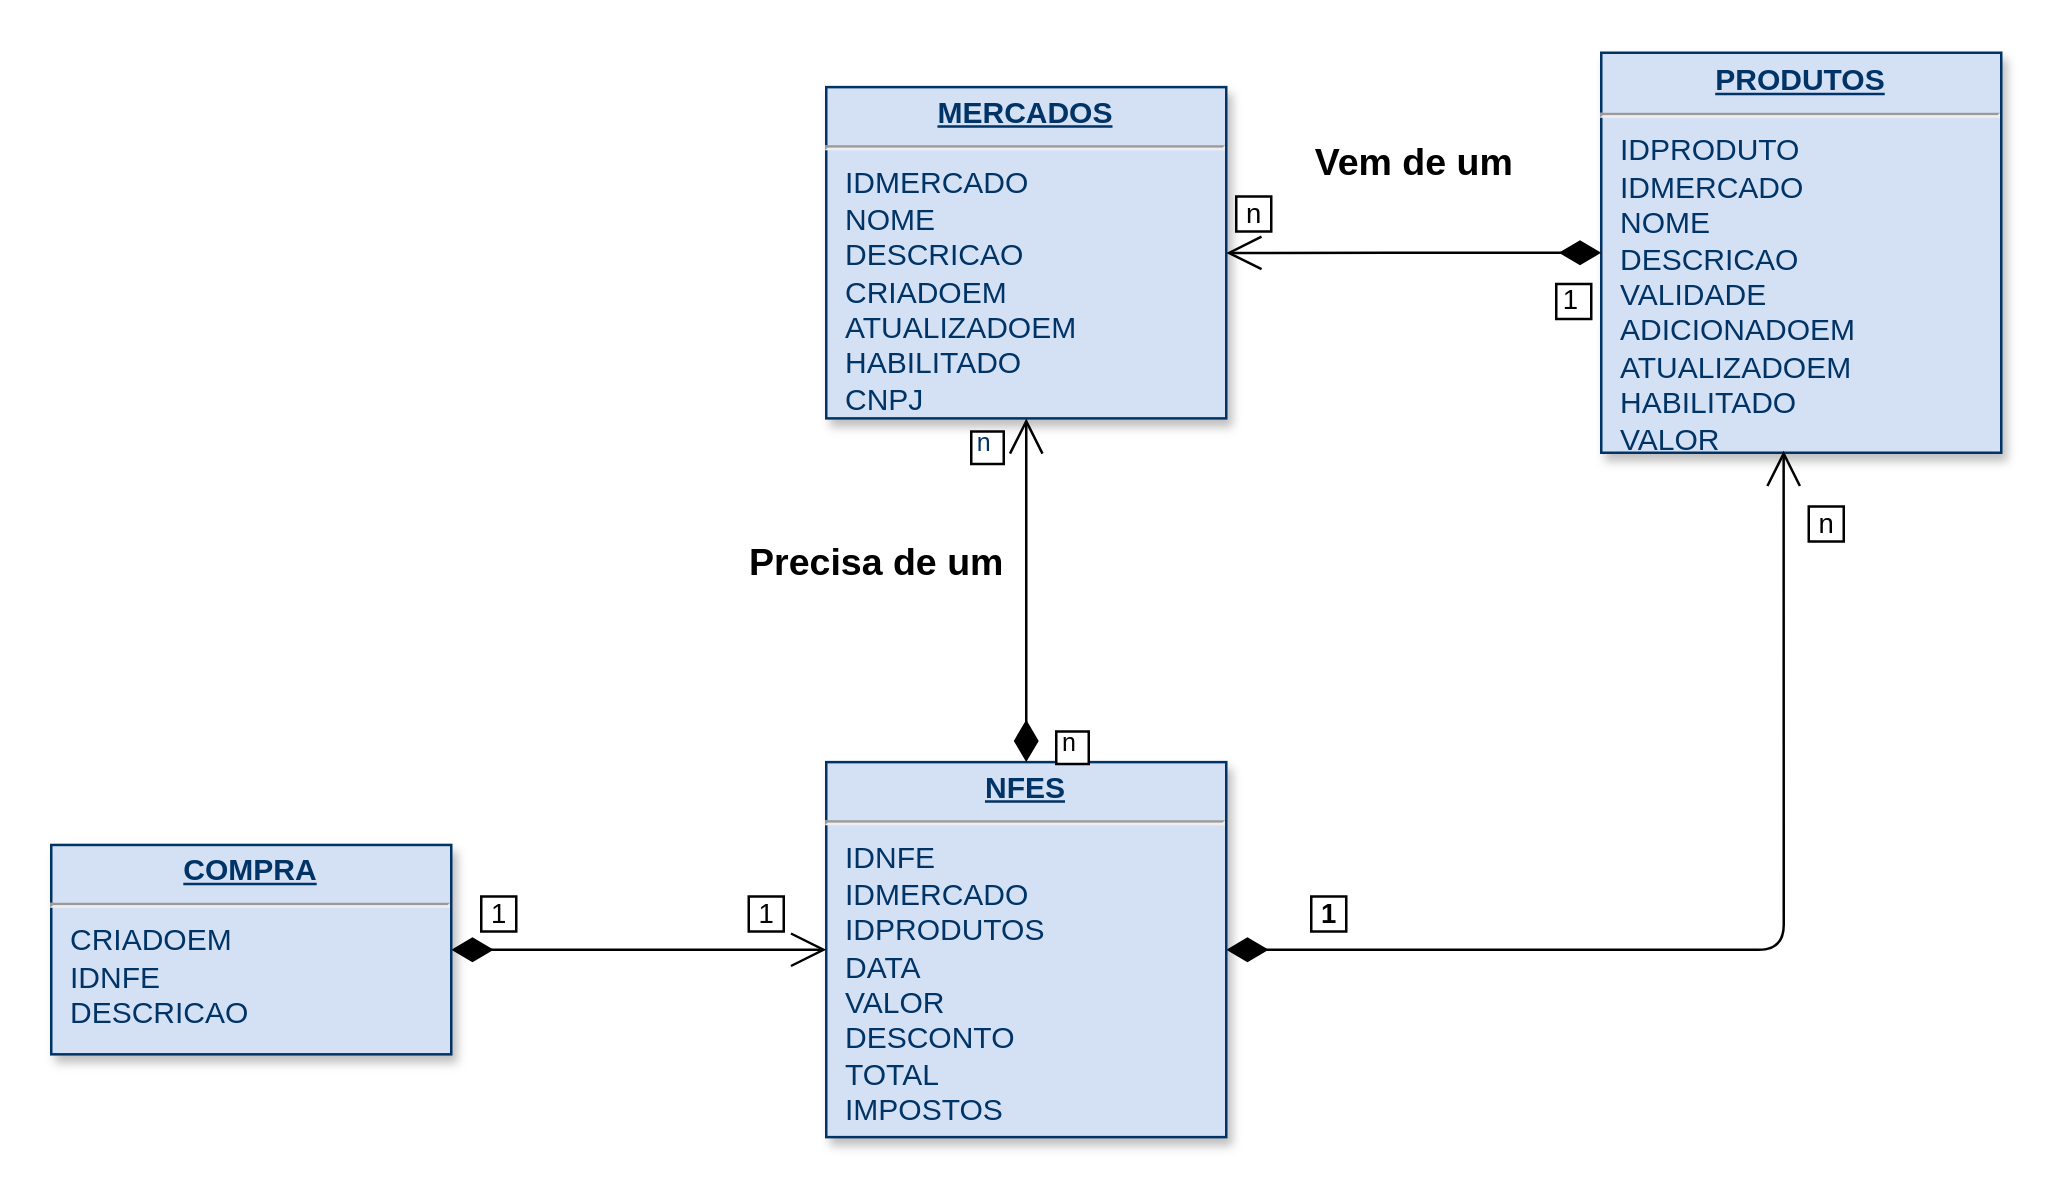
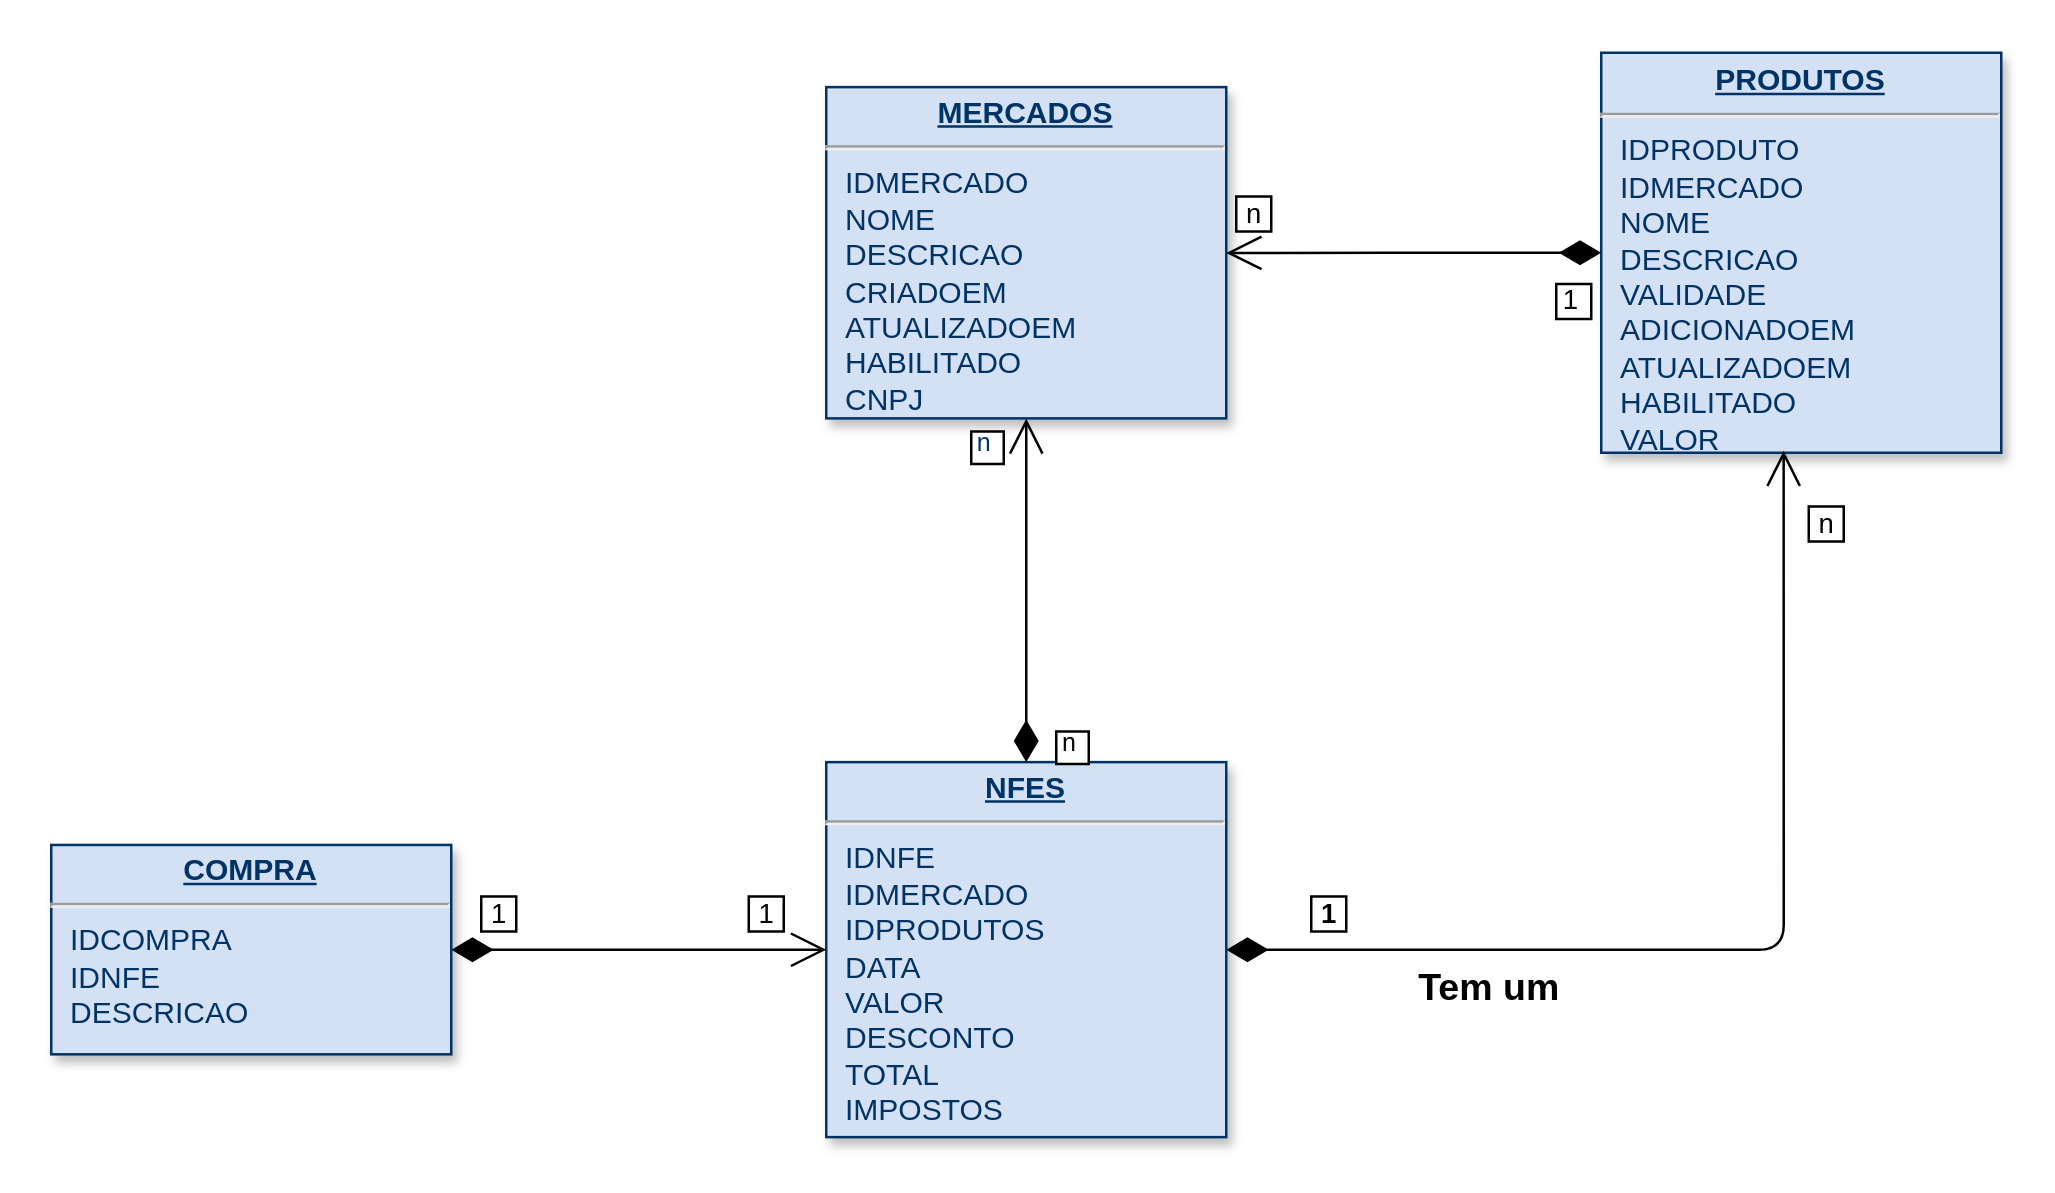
- <mxCell id="18" value="&lt;b&gt;Vem de um&lt;/b&gt;" style="text;html=1;align=center;verticalAlign=middle;resizable=0;points=[];autosize=1;strokeColor=none;fillColor=none;fontSize=15;" parent="1" vertex="1"><mxGeometry x="520" y="54.25" width="90" height="20" as="geometry" /></mxCell>
- <mxCell id="19" value="&lt;b&gt;Precisa de um&lt;/b&gt;" style="text;html=1;align=center;verticalAlign=middle;resizable=0;points=[];autosize=1;strokeColor=none;fillColor=none;fontSize=15;" parent="1" vertex="1"><mxGeometry x="290" y="214.25" width="120" height="20" as="geometry" /></mxCell>
- <mxCell id="16" value="&lt;p style=&quot;margin: 0px ; margin-top: 4px ; text-align: center ; text-decoration: underline&quot;&gt;&lt;b&gt;COMPRA&lt;/b&gt;&lt;/p&gt;&lt;hr&gt;&lt;p style=&quot;margin: 0px ; margin-left: 8px&quot;&gt;CRIADOEM&lt;/p&gt;&lt;p style=&quot;margin: 0px ; margin-left: 8px&quot;&gt;IDNFE&lt;/p&gt;&lt;p style=&quot;margin: 0px ; margin-left: 8px&quot;&gt;DESCRICAO&lt;/p&gt;" style="verticalAlign=top;align=left;overflow=fill;fontSize=12;fontFamily=Helvetica;html=1;strokeColor=#003366;shadow=1;fillColor=#D4E1F5;fontColor=#003366" parent="1" vertex="1"><mxGeometry x="20" y="337.38" width="160" height="83.75" as="geometry" /></mxCell>
+ <mxCell id="16" value="&lt;p style=&quot;margin: 0px ; margin-top: 4px ; text-align: center ; text-decoration: underline&quot;&gt;&lt;b&gt;COMPRA&lt;/b&gt;&lt;/p&gt;&lt;hr&gt;&lt;p style=&quot;margin: 0px ; margin-left: 8px&quot;&gt;IDCOMPRA&lt;/p&gt;&lt;p style=&quot;margin: 0px ; margin-left: 8px&quot;&gt;IDNFE&lt;/p&gt;&lt;p style=&quot;margin: 0px ; margin-left: 8px&quot;&gt;DESCRICAO&lt;/p&gt;" style="verticalAlign=top;align=left;overflow=fill;fontSize=12;fontFamily=Helvetica;html=1;strokeColor=#003366;shadow=1;fillColor=#D4E1F5;fontColor=#003366" parent="1" vertex="1"><mxGeometry x="20" y="337.38" width="160" height="83.75" as="geometry" /></mxCell>
+ <mxCell id="17" value="&lt;b&gt;Tem um&lt;/b&gt;" style="text;html=1;align=center;verticalAlign=middle;resizable=0;points=[];autosize=1;strokeColor=none;fillColor=none;fontSize=15;" parent="1" vertex="1"><mxGeometry x="560" y="384.25" width="70" height="20" as="geometry" /></mxCell>
